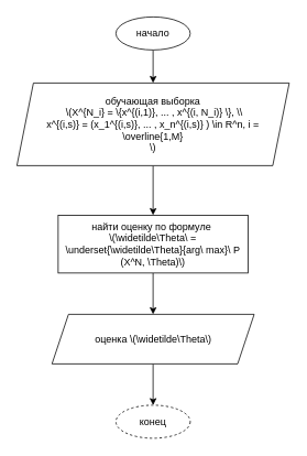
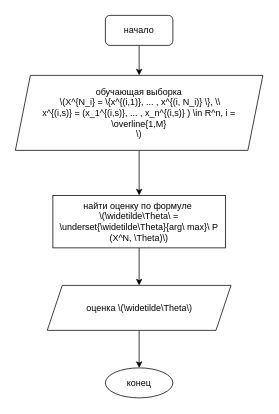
- <mxCell id="3" value="начало" style="ellipse;whiteSpace=wrap;html=1;" parent="1" vertex="1"><mxGeometry x="140" y="20" width="90" height="40" as="geometry" /></mxCell>
+ <mxCell id="3" value="начало" style="whiteSpace=wrap;html=1;rounded=1;" parent="1" vertex="1"><mxGeometry x="140" y="20" width="90" height="40" as="geometry" /></mxCell>
- <mxCell id="10" value="конец" style="ellipse;whiteSpace=wrap;html=1;dashed=1;" parent="1" vertex="1"><mxGeometry x="140" y="490" width="90" height="40" as="geometry" /></mxCell>
+ <mxCell id="10" value="конец" style="ellipse;whiteSpace=wrap;html=1;" parent="1" vertex="1"><mxGeometry x="140" y="490" width="90" height="40" as="geometry" /></mxCell>
